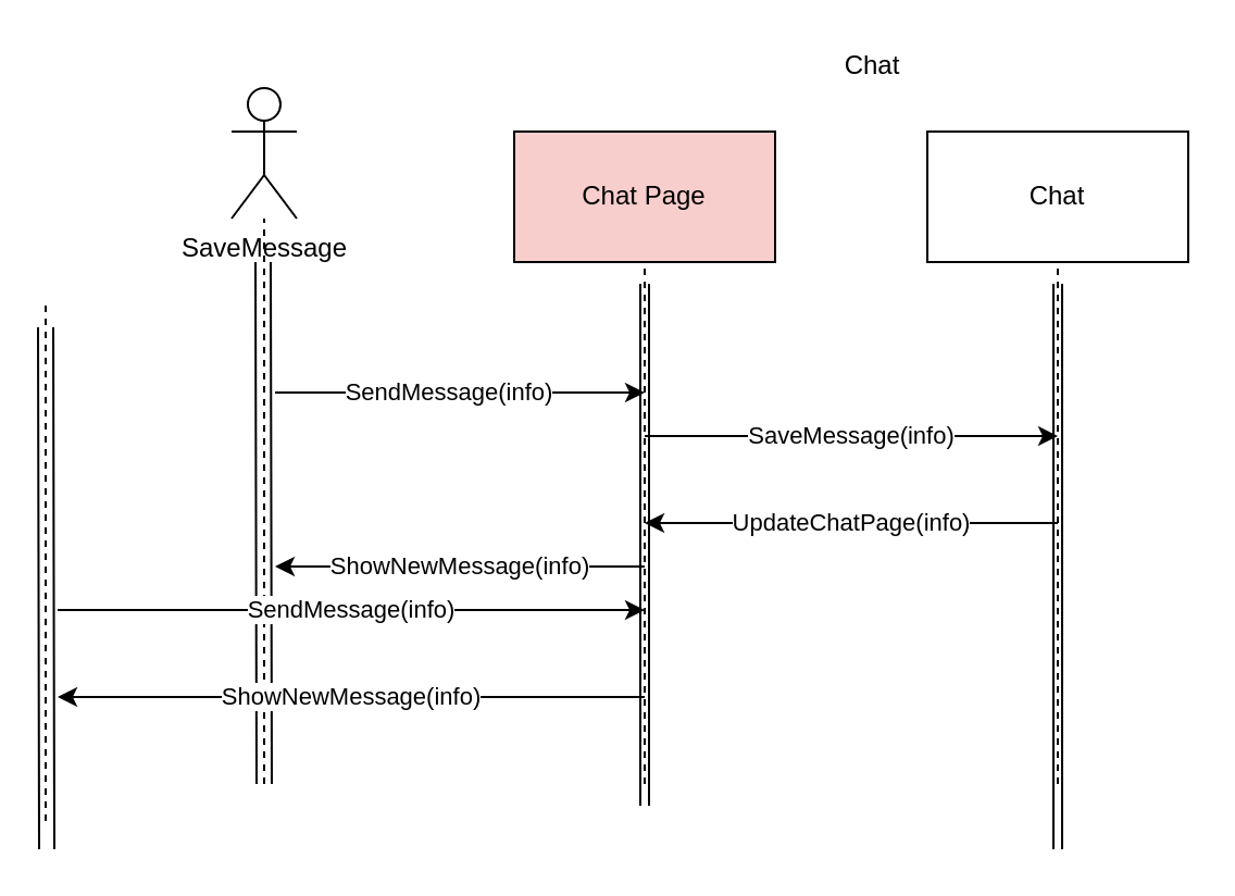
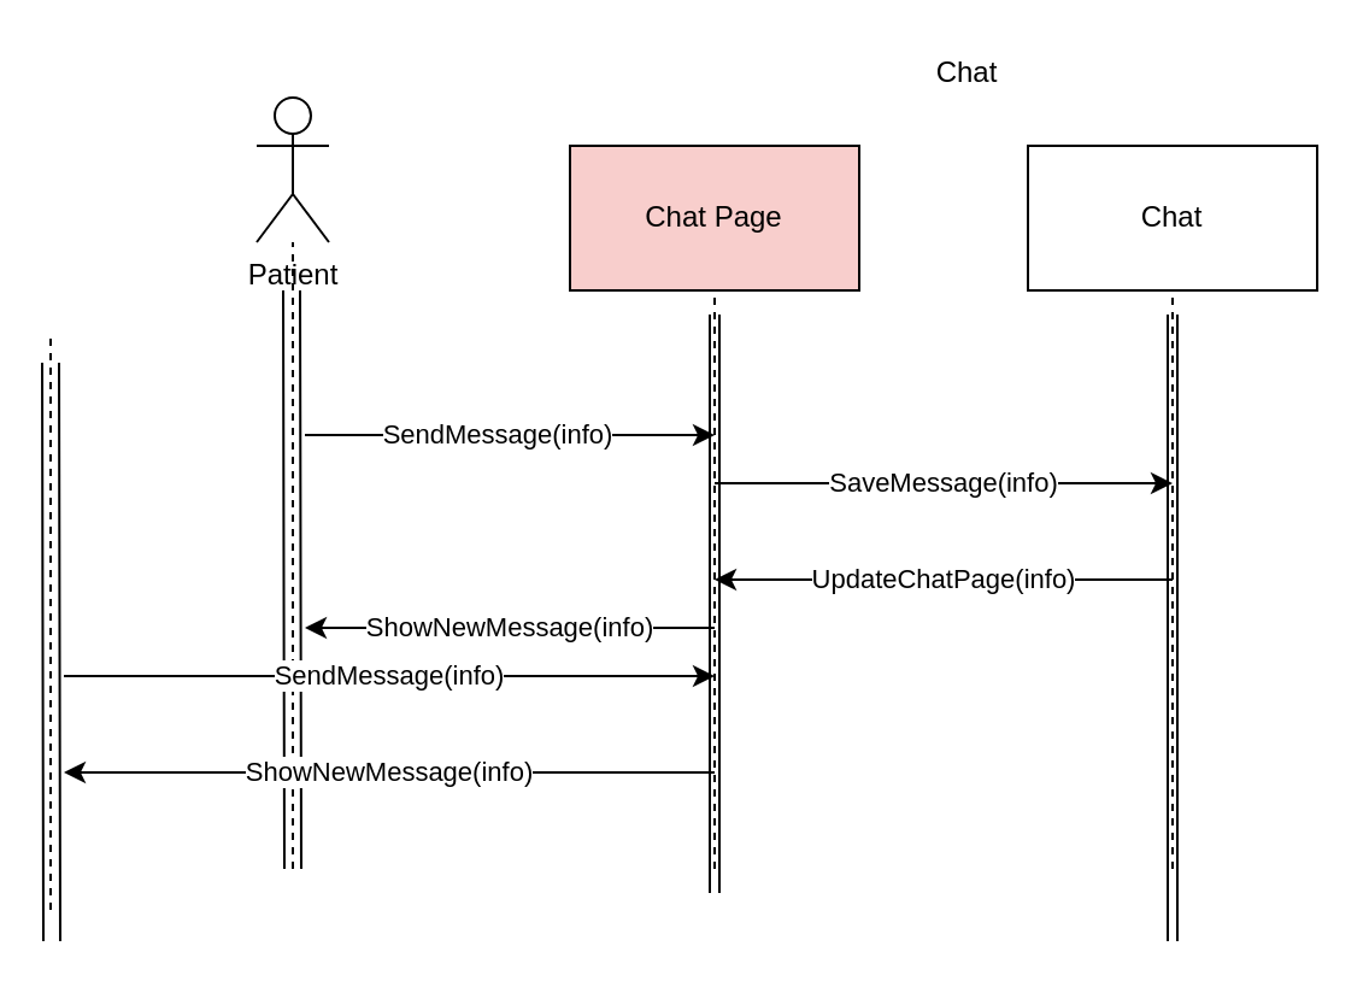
- <mxCell id="14" value="SaveMessage" style="text;html=1;align=center;" parent="1" vertex="1"><mxGeometry x="51" y="100" width="140" height="30" as="geometry" /></mxCell>
+ <mxCell id="14" value="Patient" style="text;html=1;align=center;" parent="1" vertex="1"><mxGeometry x="51" y="100" width="140" height="30" as="geometry" /></mxCell>
